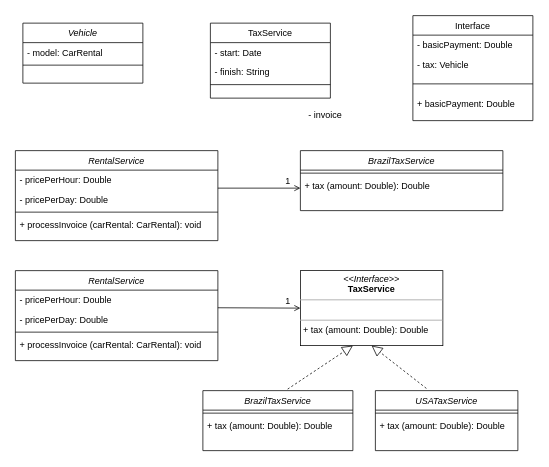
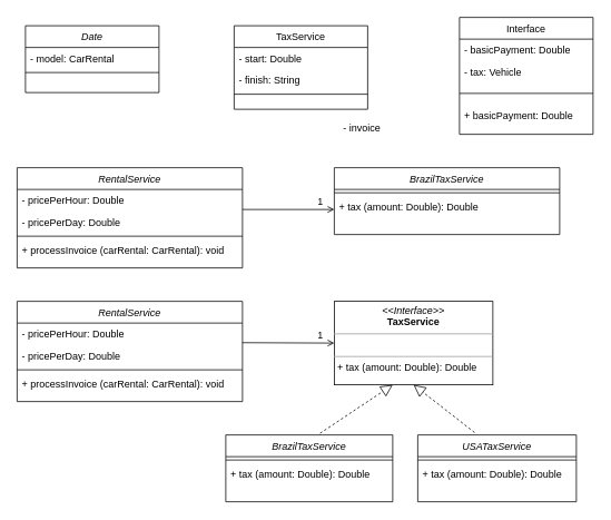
- <mxCell id="2" value="Vehicle" style="swimlane;fontStyle=2;align=center;verticalAlign=top;childLayout=stackLayout;horizontal=1;startSize=26;horizontalStack=0;resizeParent=1;resizeLast=0;collapsible=1;marginBottom=0;rounded=0;shadow=0;strokeWidth=1;" parent="1" vertex="1"><mxGeometry x="30" y="30" width="160" height="80" as="geometry"><mxRectangle x="230" y="140" width="160" height="26" as="alternateBounds" /></mxGeometry></mxCell>
+ <mxCell id="2" value="Date" style="swimlane;fontStyle=2;align=center;verticalAlign=top;childLayout=stackLayout;horizontal=1;startSize=26;horizontalStack=0;resizeParent=1;resizeLast=0;collapsible=1;marginBottom=0;rounded=0;shadow=0;strokeWidth=1;" parent="1" vertex="1"><mxGeometry x="30" y="30" width="160" height="80" as="geometry"><mxRectangle x="230" y="140" width="160" height="26" as="alternateBounds" /></mxGeometry></mxCell>
- <mxCell id="11" value="- start: Date" style="text;align=left;verticalAlign=top;spacingLeft=4;spacingRight=4;overflow=hidden;rotatable=0;points=[[0,0.5],[1,0.5]];portConstraint=eastwest;" parent="10" vertex="1"><mxGeometry y="26" width="160" height="26" as="geometry" /></mxCell>
+ <mxCell id="11" value="- start: Double" style="text;align=left;verticalAlign=top;spacingLeft=4;spacingRight=4;overflow=hidden;rotatable=0;points=[[0,0.5],[1,0.5]];portConstraint=eastwest;" parent="10" vertex="1"><mxGeometry y="26" width="160" height="26" as="geometry" /></mxCell>
